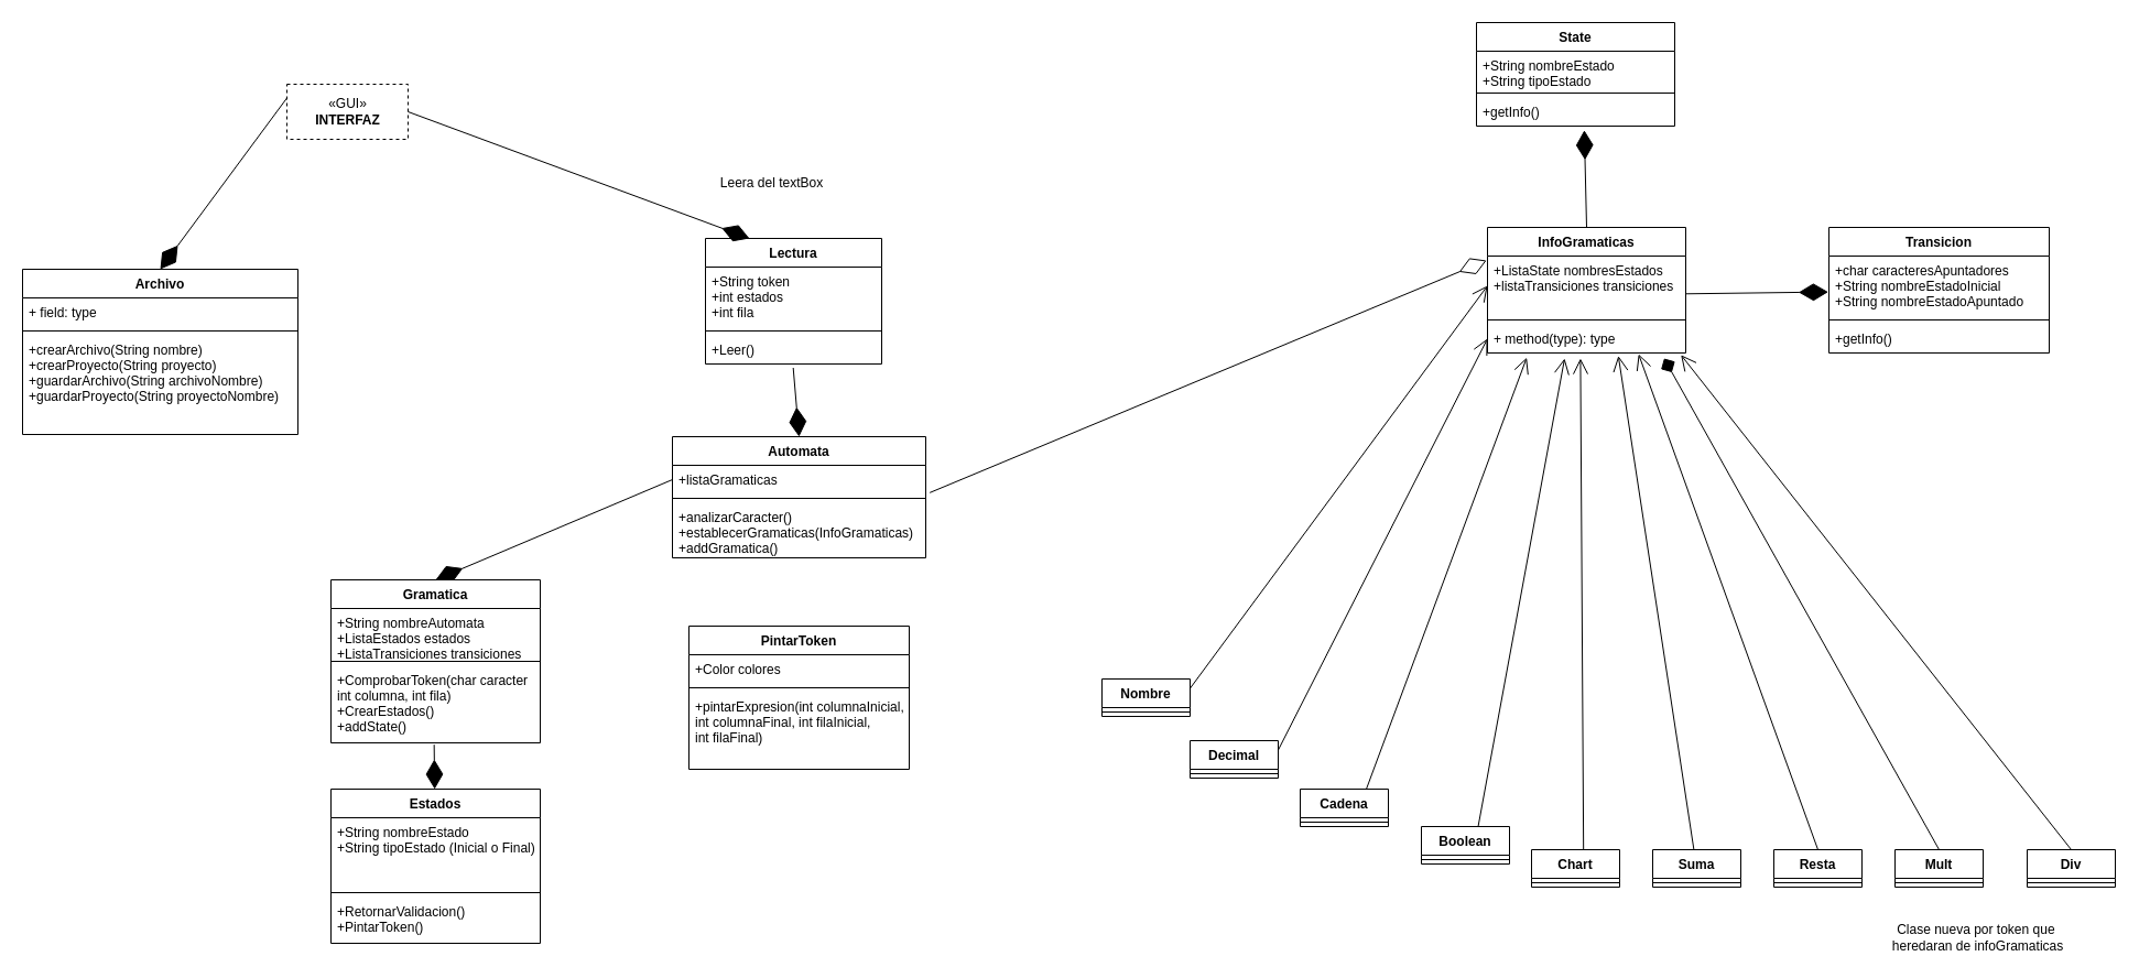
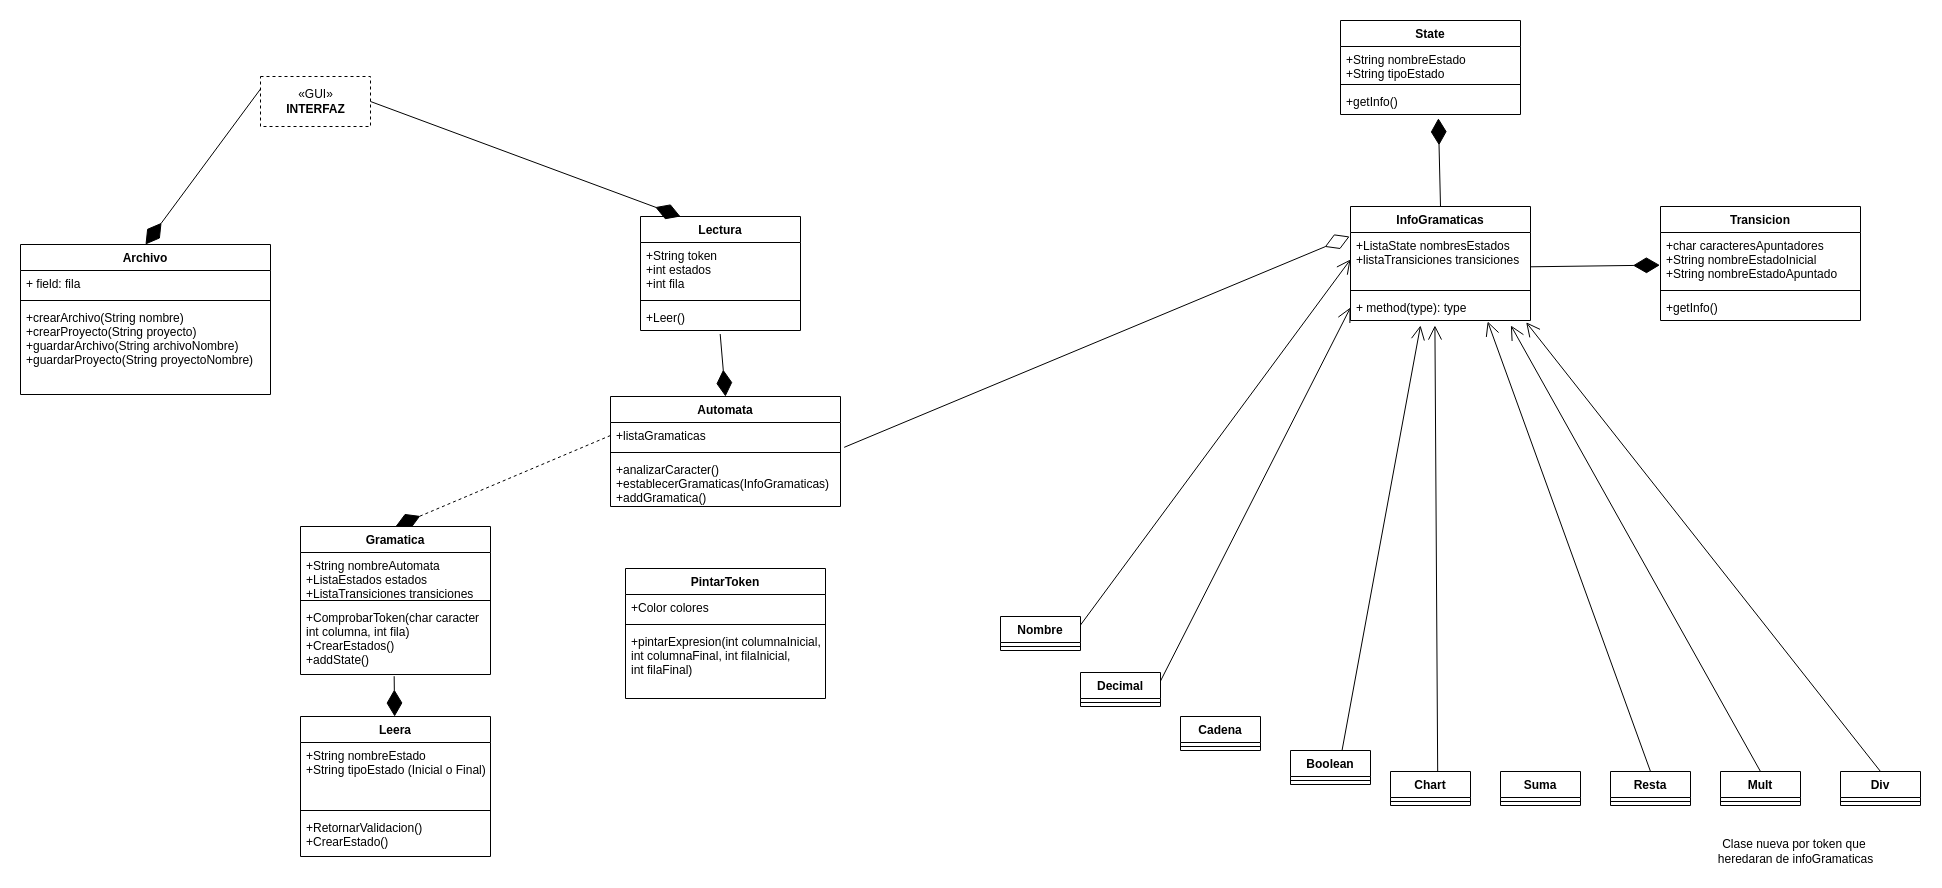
- <mxCell id="2" value="Leera del textBox" style="text;html=1;align=center;verticalAlign=middle;resizable=0;points=[];autosize=1;" vertex="1" parent="1"><mxGeometry x="645" y="156" width="110" height="20" as="geometry" /></mxCell>
- <mxCell id="73" value="+ field: type" style="text;strokeColor=none;fillColor=none;align=left;verticalAlign=top;spacingLeft=4;spacingRight=4;overflow=hidden;rotatable=0;points=[[0,0.5],[1,0.5]];portConstraint=eastwest;" vertex="1" parent="72"><mxGeometry y="26" width="250" height="26" as="geometry" /></mxCell>
+ <mxCell id="73" value="+ field: fila" style="text;strokeColor=none;fillColor=none;align=left;verticalAlign=top;spacingLeft=4;spacingRight=4;overflow=hidden;rotatable=0;points=[[0,0.5],[1,0.5]];portConstraint=eastwest;" vertex="1" parent="72"><mxGeometry y="26" width="250" height="26" as="geometry" /></mxCell>
- <mxCell id="22" value="" style="endArrow=diamond;endFill=1;endSize=12;html=1;exitX=0.5;exitY=0;exitDx=0;exitDy=0;entryX=0.891;entryY=1.192;entryDx=0;entryDy=0;entryPerimeter=0;" edge="1" parent="1" source="47" target="28"><mxGeometry width="160" relative="1" as="geometry"><mxPoint x="1570" y="556" as="sourcePoint" /><mxPoint x="1730" y="556" as="targetPoint" /></mxGeometry></mxCell>
+ <mxCell id="22" value="" style="endArrow=open;endFill=1;endSize=12;html=1;exitX=0.5;exitY=0;exitDx=0;exitDy=0;entryX=0.891;entryY=1.192;entryDx=0;entryDy=0;entryPerimeter=0;" edge="1" parent="1" source="47" target="28"><mxGeometry width="160" relative="1" as="geometry"><mxPoint x="1570" y="556" as="sourcePoint" /><mxPoint x="1730" y="556" as="targetPoint" /></mxGeometry></mxCell>
- <mxCell id="12" value="" style="endArrow=diamondThin;endFill=1;endSize=24;html=1;entryX=0.5;entryY=0;entryDx=0;entryDy=0;exitX=0;exitY=0.5;exitDx=0;exitDy=0;" edge="1" parent="1" source="5" target="60"><mxGeometry width="160" relative="1" as="geometry"><mxPoint x="470" y="406" as="sourcePoint" /><mxPoint x="630" y="406" as="targetPoint" /></mxGeometry></mxCell>
+ <mxCell id="12" value="" style="endArrow=diamondThin;endFill=1;endSize=24;html=1;entryX=0.5;entryY=0;entryDx=0;entryDy=0;exitX=0;exitY=0.5;exitDx=0;exitDy=0;dashed=1;" edge="1" parent="1" source="5" target="60"><mxGeometry width="160" relative="1" as="geometry"><mxPoint x="470" y="406" as="sourcePoint" /><mxPoint x="630" y="406" as="targetPoint" /></mxGeometry></mxCell>
- <mxCell id="17" value="" style="endArrow=open;endFill=1;endSize=12;html=1;exitX=0.75;exitY=0;exitDx=0;exitDy=0;entryX=0.198;entryY=1.162;entryDx=0;entryDy=0;entryPerimeter=0;" edge="1" parent="1" source="37" target="28"><mxGeometry width="160" relative="1" as="geometry"><mxPoint x="1100" y="526" as="sourcePoint" /><mxPoint x="1260" y="526" as="targetPoint" /></mxGeometry></mxCell>
- <mxCell id="20" value="" style="endArrow=open;endFill=1;endSize=12;html=1;entryX=0.66;entryY=1.1;entryDx=0;entryDy=0;entryPerimeter=0;" edge="1" parent="1" source="43" target="28"><mxGeometry width="160" relative="1" as="geometry"><mxPoint x="1400" y="546" as="sourcePoint" /><mxPoint x="1560" y="546" as="targetPoint" /></mxGeometry></mxCell>
- <mxCell id="8" value="Estados" style="swimlane;fontStyle=1;align=center;verticalAlign=top;childLayout=stackLayout;horizontal=1;startSize=26;horizontalStack=0;resizeParent=1;resizeParentMax=0;resizeLast=0;collapsible=1;marginBottom=0;" vertex="1" parent="1"><mxGeometry x="300" y="716" width="190" height="140" as="geometry" /></mxCell>
+ <mxCell id="8" value="Leera" style="swimlane;fontStyle=1;align=center;verticalAlign=top;childLayout=stackLayout;horizontal=1;startSize=26;horizontalStack=0;resizeParent=1;resizeParentMax=0;resizeLast=0;collapsible=1;marginBottom=0;" vertex="1" parent="1"><mxGeometry x="300" y="716" width="190" height="140" as="geometry" /></mxCell>
- <mxCell id="11" value="+RetornarValidacion()&#10;+PintarToken()" style="text;strokeColor=none;fillColor=none;align=left;verticalAlign=top;spacingLeft=4;spacingRight=4;overflow=hidden;rotatable=0;points=[[0,0.5],[1,0.5]];portConstraint=eastwest;" vertex="1" parent="8"><mxGeometry y="98" width="190" height="42" as="geometry" /></mxCell>
+ <mxCell id="11" value="+RetornarValidacion()&#10;+CrearEstado()" style="text;strokeColor=none;fillColor=none;align=left;verticalAlign=top;spacingLeft=4;spacingRight=4;overflow=hidden;rotatable=0;points=[[0,0.5],[1,0.5]];portConstraint=eastwest;" vertex="1" parent="8"><mxGeometry y="98" width="190" height="42" as="geometry" /></mxCell>
